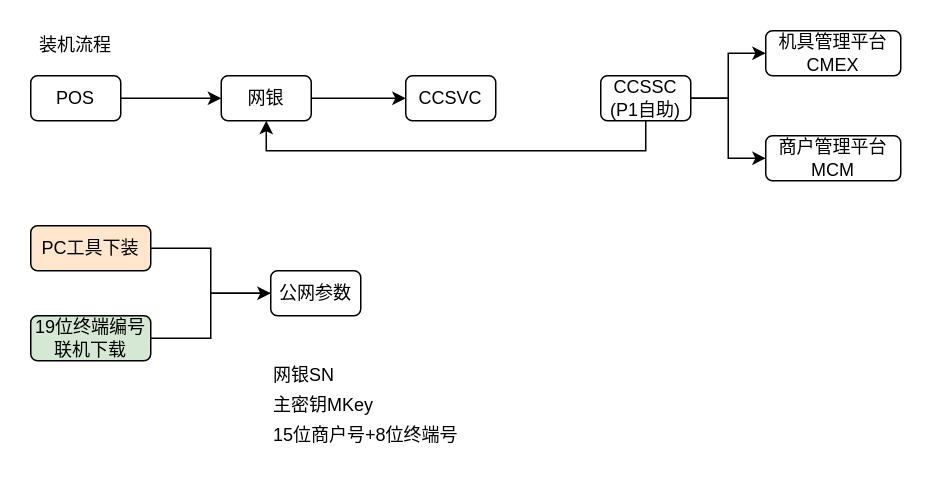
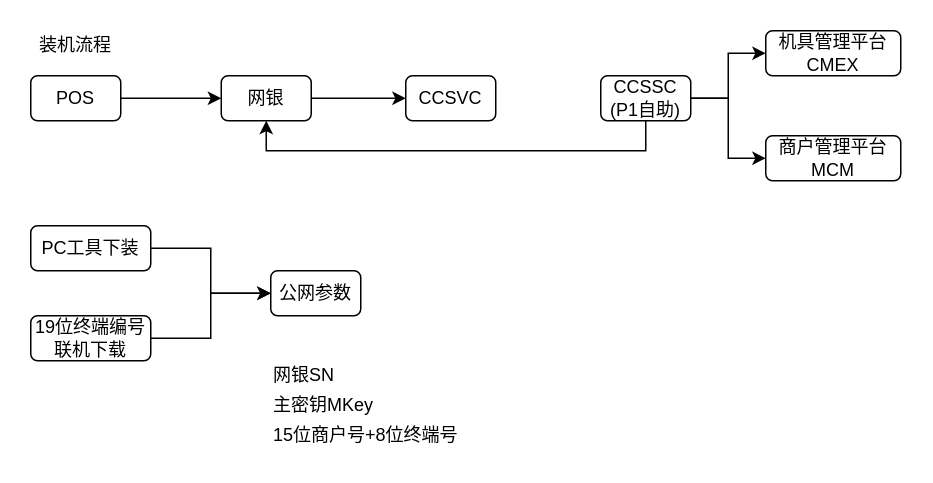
- <mxCell id="16" value="PC工具下装" style="rounded=1;whiteSpace=wrap;html=1;fillColor=#ffe6cc;" vertex="1" parent="1"><mxGeometry x="20" y="150" width="80" height="30" as="geometry" /></mxCell>
+ <mxCell id="16" value="PC工具下装" style="rounded=1;whiteSpace=wrap;html=1;" vertex="1" parent="1"><mxGeometry x="20" y="150" width="80" height="30" as="geometry" /></mxCell>
- <mxCell id="17" style="edgeStyle=orthogonalEdgeStyle;rounded=0;orthogonalLoop=1;jettySize=auto;html=1;entryX=0;entryY=0.5;entryDx=0;entryDy=0;endArrow=none;" edge="1" parent="1" source="18" target="12"><mxGeometry relative="1" as="geometry" /></mxCell>
+ <mxCell id="17" style="edgeStyle=orthogonalEdgeStyle;rounded=0;orthogonalLoop=1;jettySize=auto;html=1;entryX=0;entryY=0.5;entryDx=0;entryDy=0;" edge="1" parent="1" source="18" target="12"><mxGeometry relative="1" as="geometry" /></mxCell>
- <mxCell id="18" value="19位终端编号联机下载" style="rounded=1;whiteSpace=wrap;html=1;fillColor=#d5e8d4;" vertex="1" parent="1"><mxGeometry x="20" y="210" width="80" height="30" as="geometry" /></mxCell>
+ <mxCell id="18" value="19位终端编号联机下载" style="rounded=1;whiteSpace=wrap;html=1;" vertex="1" parent="1"><mxGeometry x="20" y="210" width="80" height="30" as="geometry" /></mxCell>
